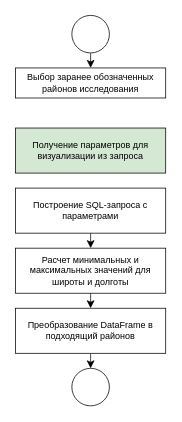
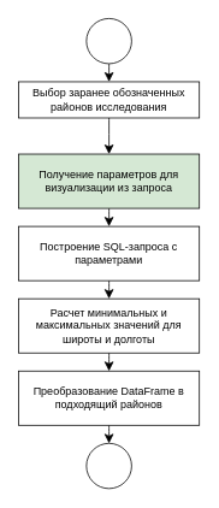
+ <mxCell id="13" style="edgeStyle=none;curved=1;rounded=0;orthogonalLoop=1;jettySize=auto;html=1;fontSize=12;startSize=8;endSize=8;" edge="1" parent="1" source="14" target="5"><mxGeometry relative="1" as="geometry" /></mxCell>
+ <mxCell id="4" style="edgeStyle=none;curved=1;rounded=0;orthogonalLoop=1;jettySize=auto;html=1;fontSize=12;startSize=8;endSize=8;" parent="1" source="5" target="7" edge="1"><mxGeometry relative="1" as="geometry" /></mxCell>
